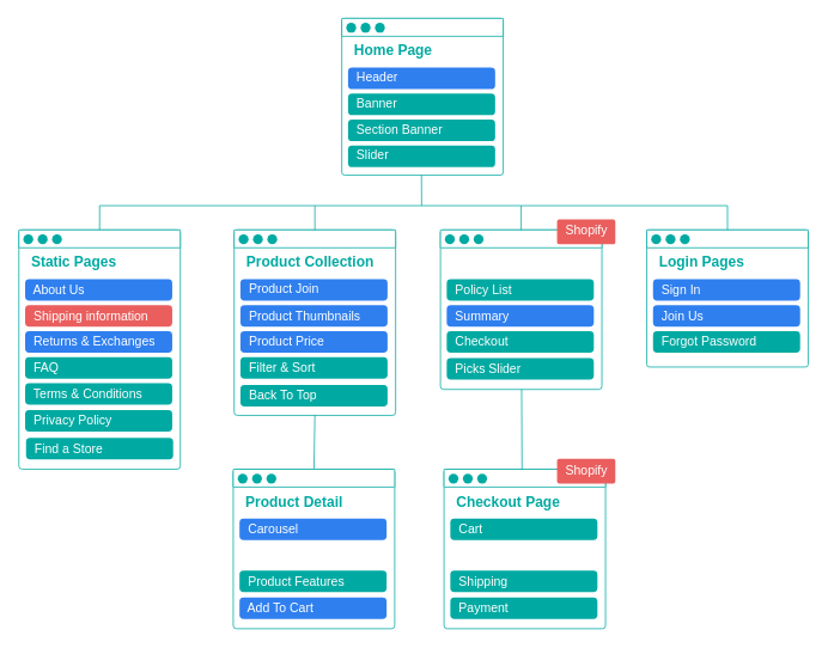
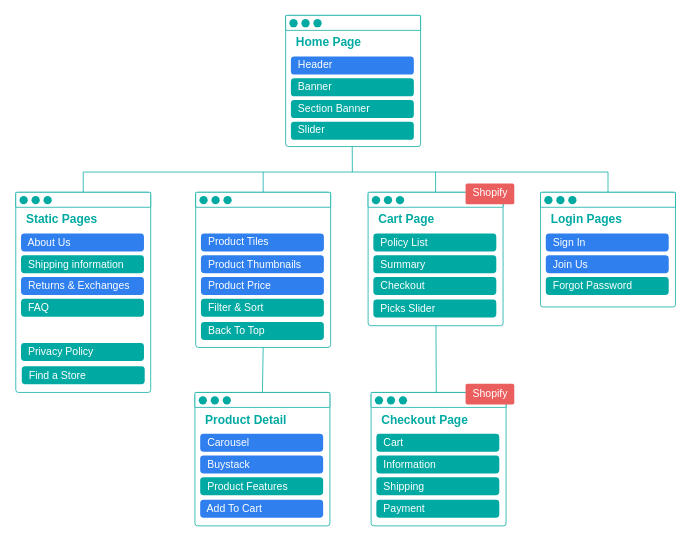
- <mxCell id="19" value="Product Collection" style="text;strokeColor=none;align=left;verticalAlign=top;spacingLeft=4;spacingRight=4;overflow=hidden;rotatable=0;points=[[0,0.5],[1,0.5]];portConstraint=eastwest;fontStyle=1;fontSize=16;labelBackgroundColor=none;fontColor=#00AAA2;" parent="1" vertex="1"><mxGeometry x="268" y="276" width="172" height="30" as="geometry" /></mxCell>
+ <mxCell id="51" value="Cart Page" style="text;strokeColor=none;align=left;verticalAlign=top;spacingLeft=4;spacingRight=4;overflow=hidden;rotatable=0;points=[[0,0.5],[1,0.5]];portConstraint=eastwest;fontStyle=1;fontSize=16;labelBackgroundColor=none;fontColor=#00AAA2;" parent="1" vertex="1"><mxGeometry x="498" y="276" width="172" height="30" as="geometry" /></mxCell>
- <mxCell id="18" value="&lt;font style=&quot;font-size: 14px ; line-height: 60%&quot;&gt;&amp;nbsp; Product Join&lt;/font&gt;" style="rounded=1;whiteSpace=wrap;html=1;arcSize=19;fillColor=#2F7FEF;fontColor=#FFFFFF;align=left;strokeColor=none;" parent="1" vertex="1"><mxGeometry x="267" y="311" width="164" height="24" as="geometry" /></mxCell>
+ <mxCell id="18" value="&lt;font style=&quot;font-size: 14px ; line-height: 60%&quot;&gt;&amp;nbsp; Product Tiles&lt;/font&gt;" style="rounded=1;whiteSpace=wrap;html=1;arcSize=19;fillColor=#2F7FEF;fontColor=#FFFFFF;align=left;strokeColor=none;" parent="1" vertex="1"><mxGeometry x="267" y="311" width="164" height="24" as="geometry" /></mxCell>
- <mxCell id="31" value="&lt;span style=&quot;font-size: 14px&quot;&gt;&amp;nbsp; Shipping information&lt;/span&gt;" style="rounded=1;whiteSpace=wrap;html=1;arcSize=19;fontColor=#FFFFFF;align=left;strokeColor=none;fillColor=#ea5e5e;" parent="1" vertex="1"><mxGeometry x="27" y="340" width="164" height="24" as="geometry" /></mxCell>
+ <mxCell id="31" value="&lt;span style=&quot;font-size: 14px&quot;&gt;&amp;nbsp; Shipping information&lt;/span&gt;" style="rounded=1;whiteSpace=wrap;html=1;arcSize=19;fontColor=#FFFFFF;align=left;strokeColor=none;fillColor=#00AAA2;" parent="1" vertex="1"><mxGeometry x="27" y="340" width="164" height="24" as="geometry" /></mxCell>
- <mxCell id="52" value="&lt;span style=&quot;font-size: 14px&quot;&gt;&amp;nbsp; Summary&lt;/span&gt;" style="rounded=1;whiteSpace=wrap;html=1;arcSize=19;fontColor=#FFFFFF;align=left;strokeColor=none;fillColor=#2f7fef;" parent="1" vertex="1"><mxGeometry x="497" y="340" width="164" height="24" as="geometry" /></mxCell>
+ <mxCell id="52" value="&lt;span style=&quot;font-size: 14px&quot;&gt;&amp;nbsp; Summary&lt;/span&gt;" style="rounded=1;whiteSpace=wrap;html=1;arcSize=19;fontColor=#FFFFFF;align=left;strokeColor=none;fillColor=#00AAA2;" parent="1" vertex="1"><mxGeometry x="497" y="340" width="164" height="24" as="geometry" /></mxCell>
- <mxCell id="33" value="&lt;span style=&quot;font-size: 14px&quot;&gt;&amp;nbsp; Terms &amp;amp; Conditions&lt;/span&gt;" style="rounded=1;whiteSpace=wrap;html=1;arcSize=19;fontColor=#FFFFFF;align=left;strokeColor=none;fillColor=#00AAA2;" parent="1" vertex="1"><mxGeometry x="27" y="427" width="164" height="24" as="geometry" /></mxCell>
+ <mxCell id="67" value="&lt;span style=&quot;font-size: 14px&quot;&gt;&amp;nbsp; Buystack&lt;/span&gt;" style="rounded=1;whiteSpace=wrap;html=1;arcSize=19;fontColor=#FFFFFF;align=left;strokeColor=none;fillColor=#2F7FEF;" parent="59" vertex="1"><mxGeometry x="7" y="84" width="164" height="24" as="geometry" /></mxCell>
+ <mxCell id="78" value="&lt;span style=&quot;font-size: 14px&quot;&gt;&amp;nbsp; Information&lt;/span&gt;" style="rounded=1;whiteSpace=wrap;html=1;arcSize=19;fontColor=#FFFFFF;align=left;strokeColor=none;fillColor=#00AAA2;" parent="70" vertex="1"><mxGeometry x="7" y="84" width="164" height="24" as="geometry" /></mxCell>
